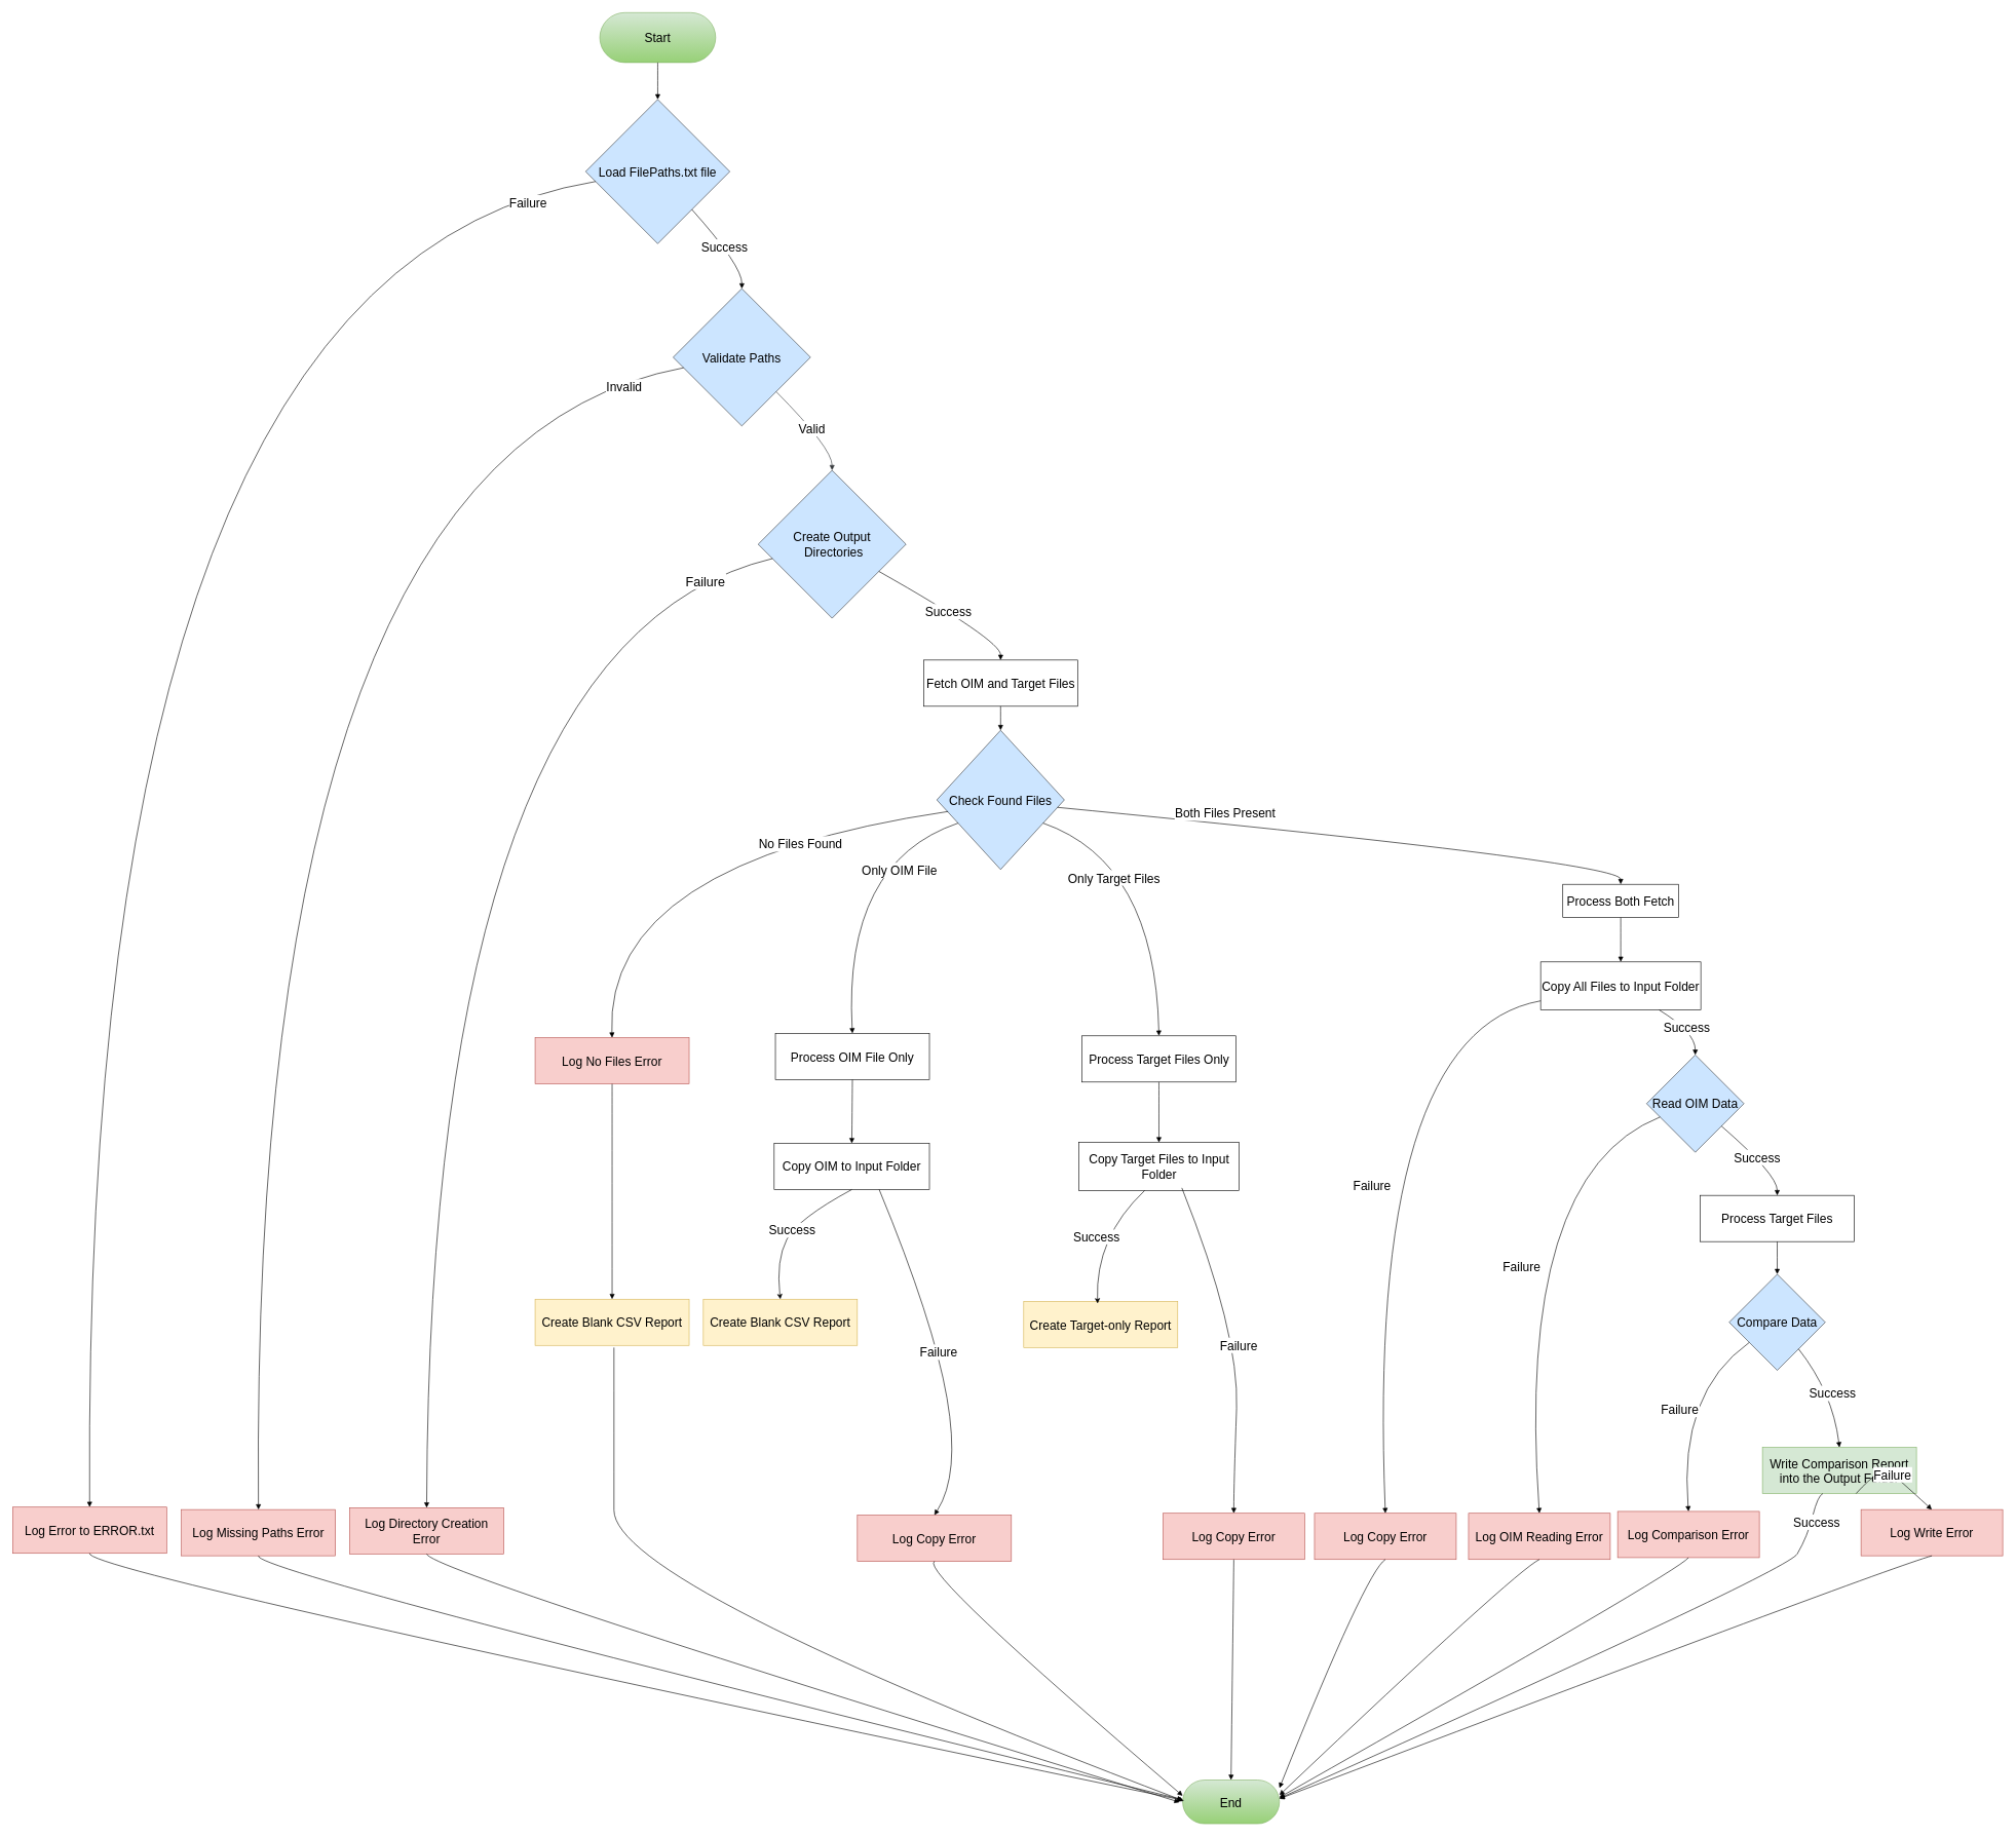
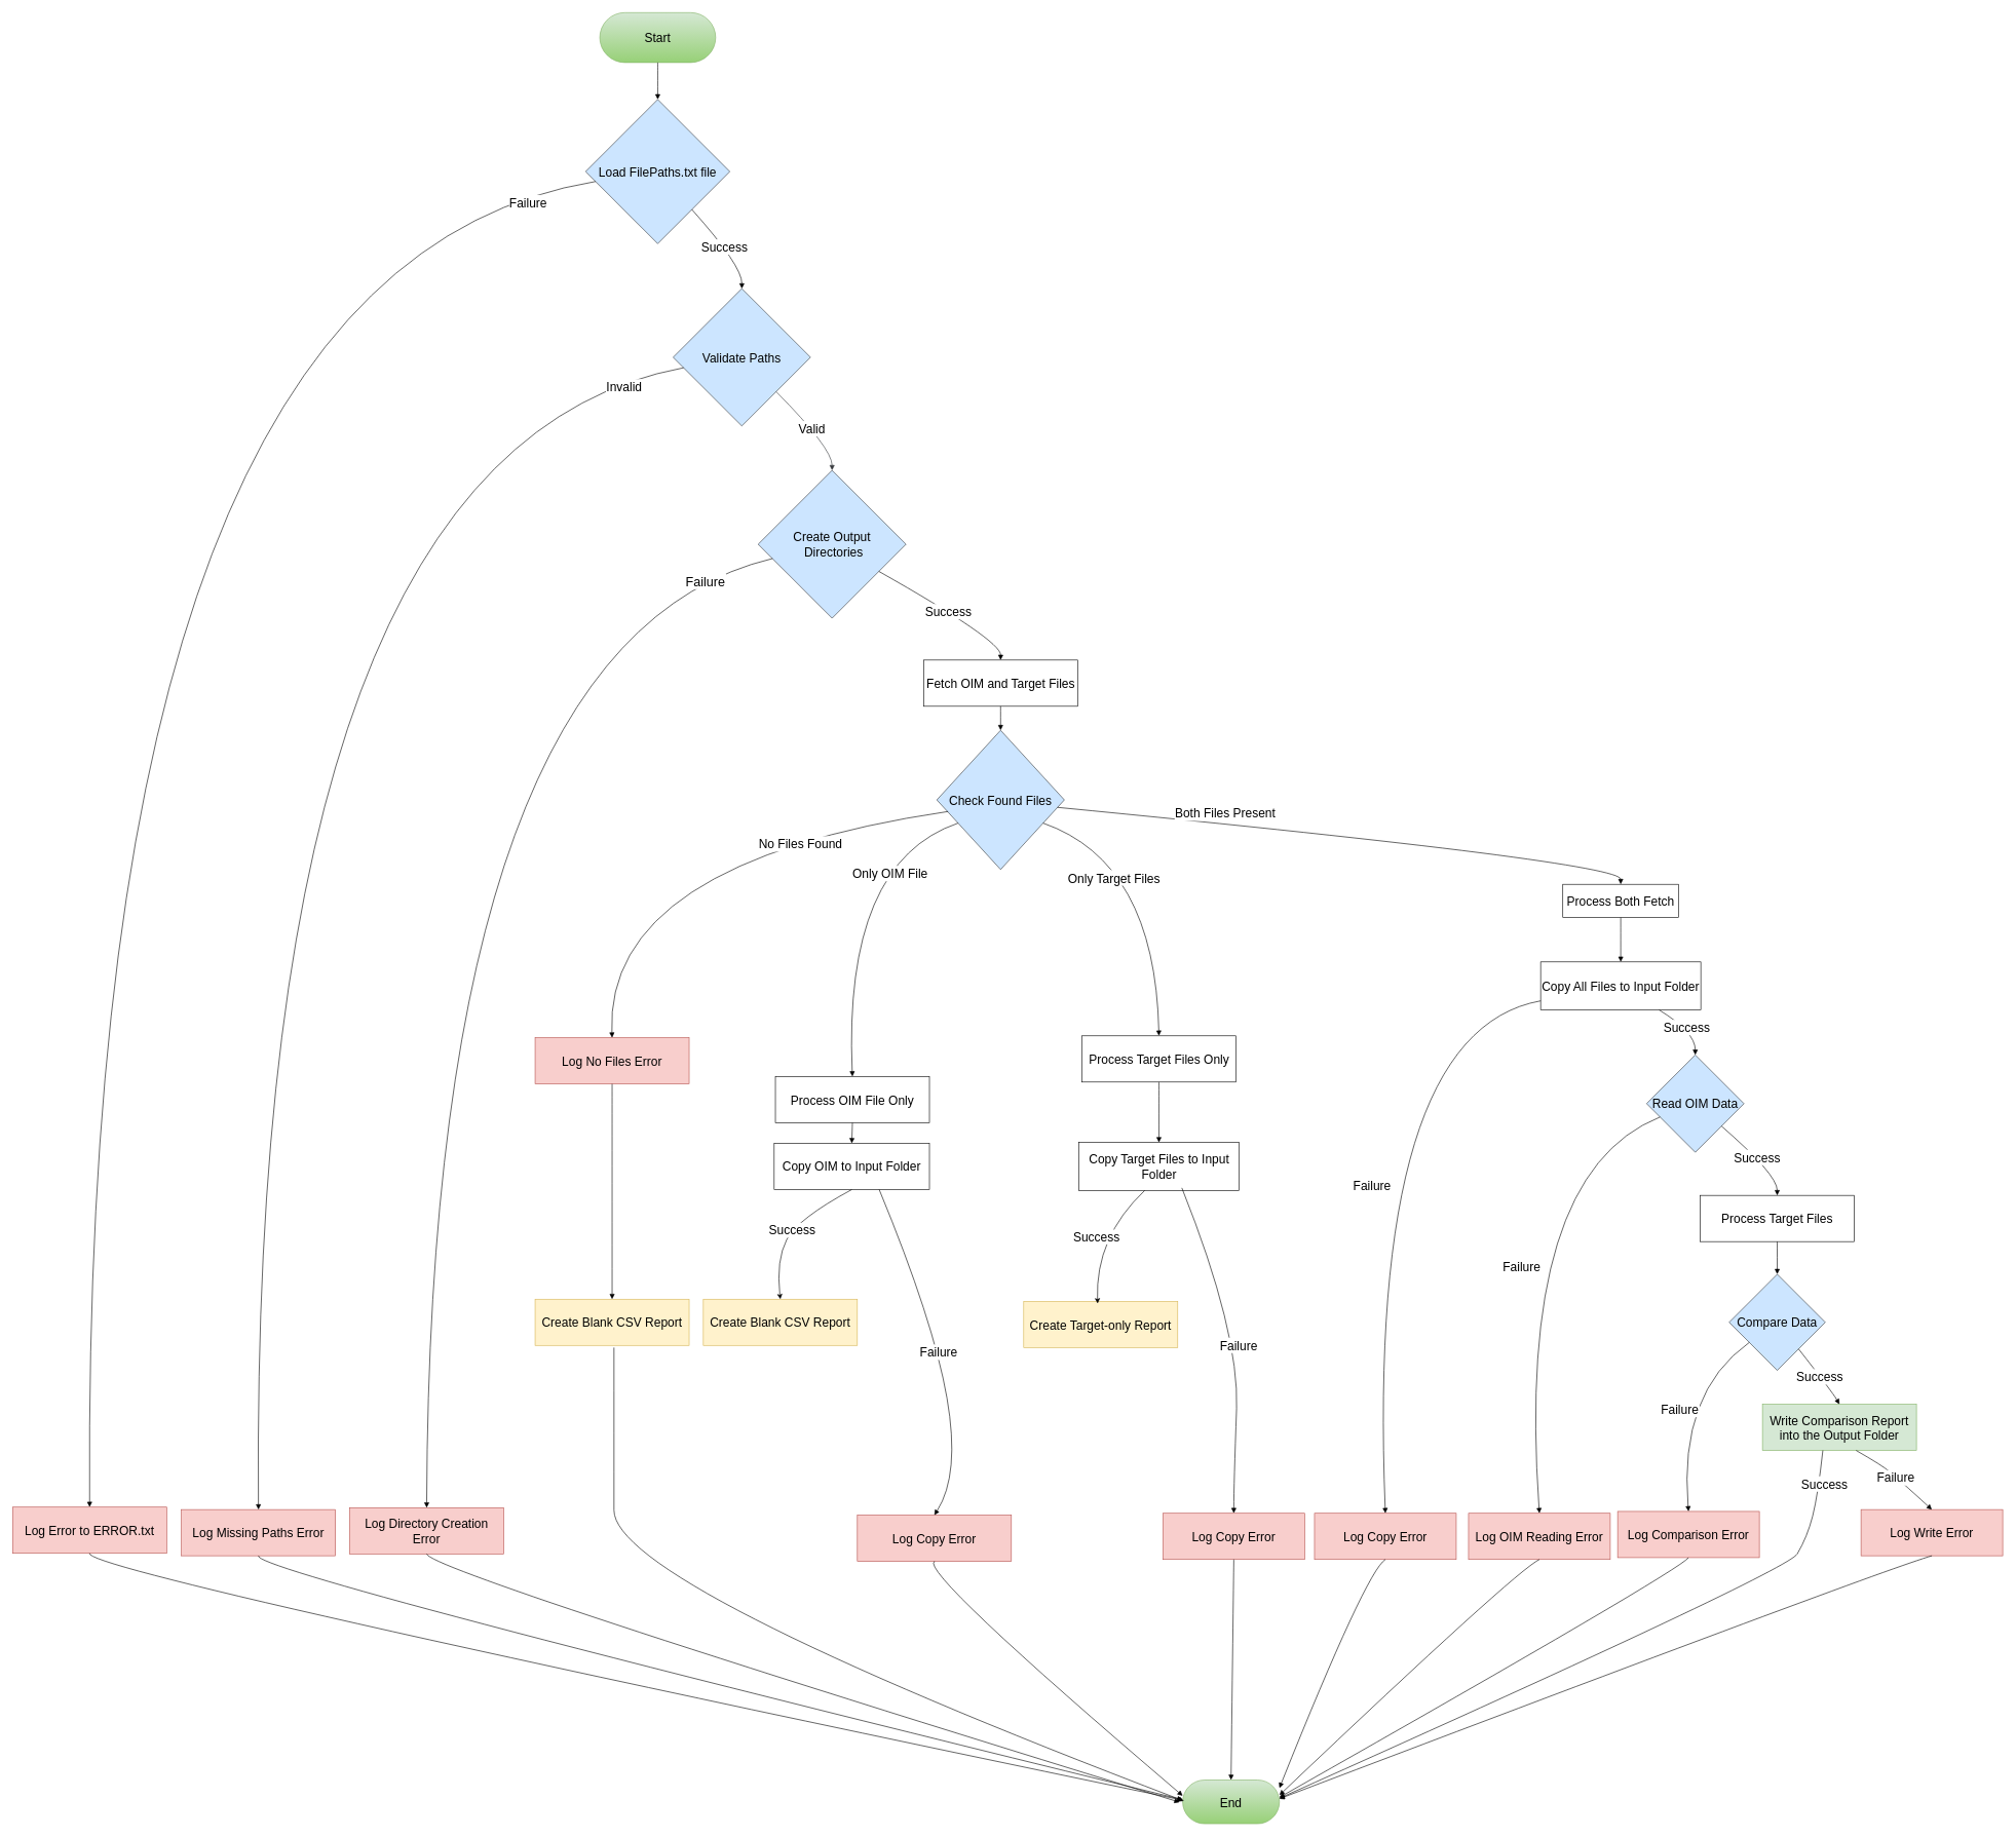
- <mxCell id="14" value="Process OIM File Only" style="whiteSpace=wrap;strokeWidth=1;fontSize=20;" vertex="1" parent="1"><mxGeometry x="1258" y="1677" width="250" height="75" as="geometry" /></mxCell>
+ <mxCell id="14" value="Process OIM File Only" style="whiteSpace=wrap;strokeWidth=1;fontSize=20;" vertex="1" parent="1"><mxGeometry x="1258" y="1747" width="250" height="75" as="geometry" /></mxCell>
- <mxCell id="29" value="Write Comparison Report&#10;into the Output Folder" style="whiteSpace=wrap;strokeWidth=1;fontSize=20;fillColor=#d5e8d4;strokeColor=#82b366;" vertex="1" parent="1"><mxGeometry x="2860" y="2349" width="250" height="75" as="geometry" /></mxCell>
+ <mxCell id="29" value="Write Comparison Report&#10;into the Output Folder" style="whiteSpace=wrap;strokeWidth=1;fontSize=20;fillColor=#d5e8d4;strokeColor=#82b366;" vertex="1" parent="1"><mxGeometry x="2860" y="2279" width="250" height="75" as="geometry" /></mxCell>
